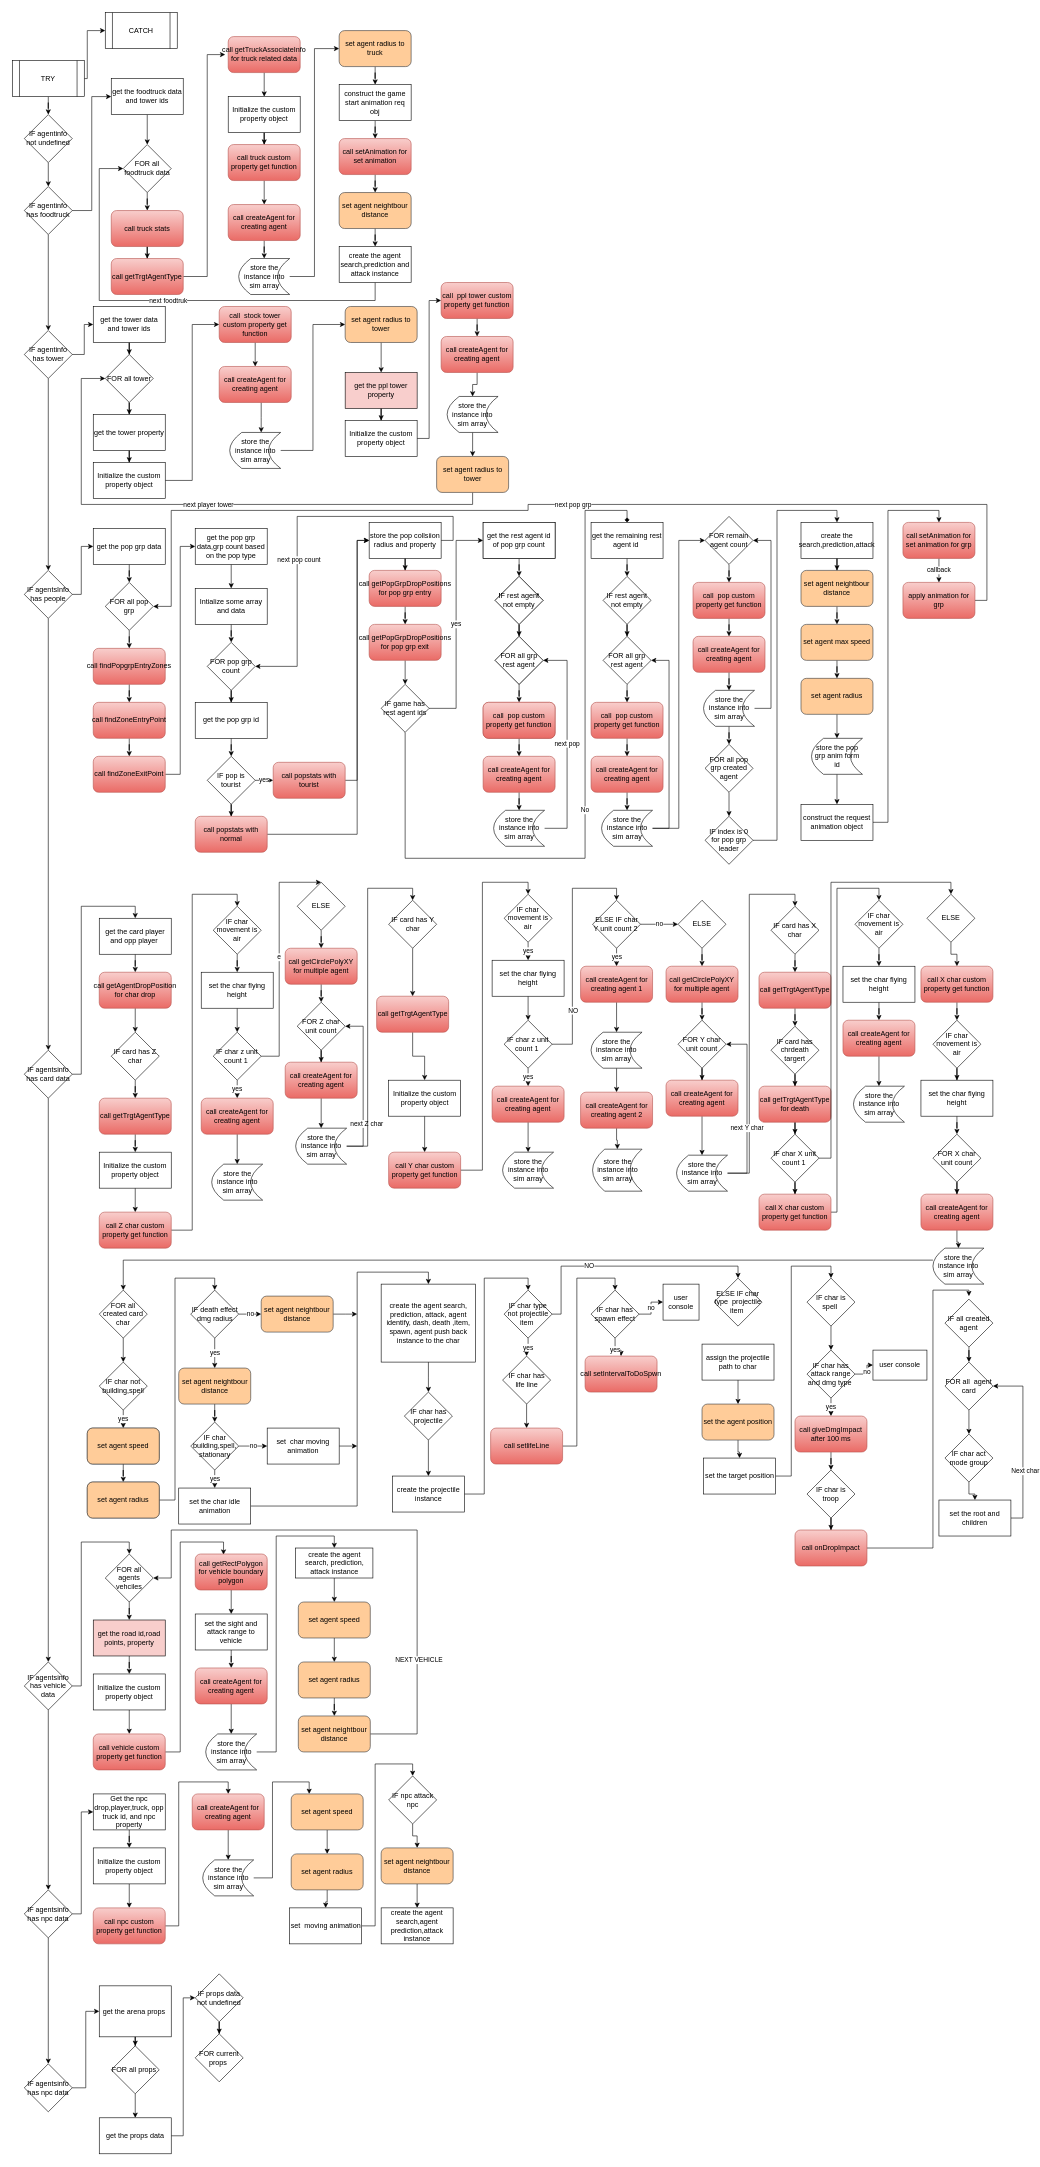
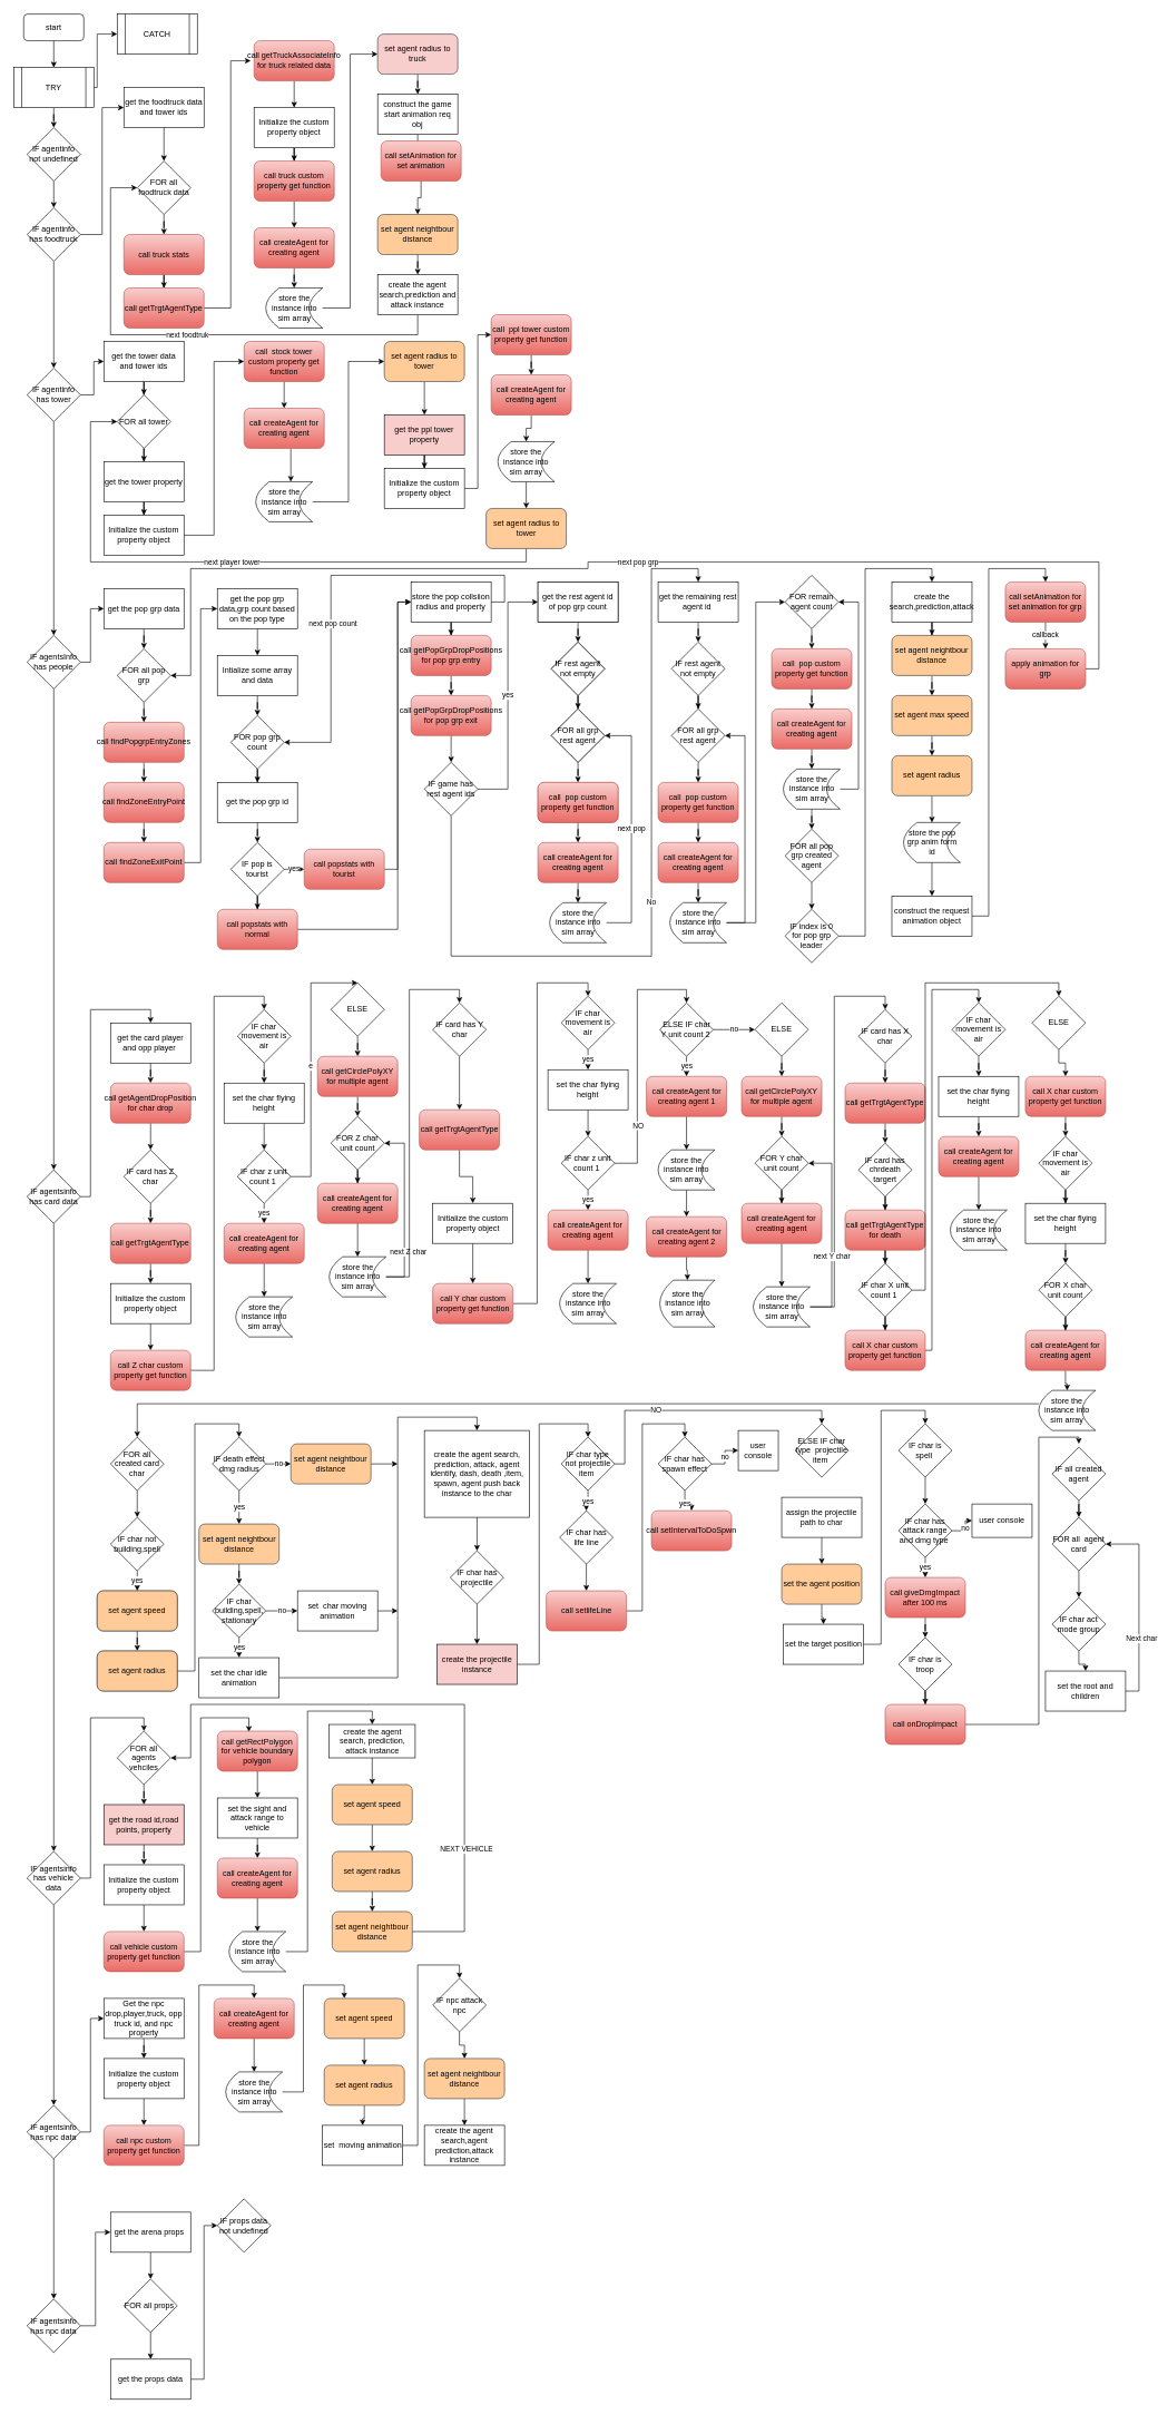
+ <mxCell id="3" value="start" style="rounded=1;whiteSpace=wrap;html=1;" parent="1" vertex="1"><mxGeometry x="35" y="20" width="90" height="40" as="geometry" /></mxCell>
+ <mxCell id="2" value="" style="edgeStyle=orthogonalEdgeStyle;rounded=0;orthogonalLoop=1;jettySize=auto;html=1;" parent="1" source="3" target="6" edge="1"><mxGeometry relative="1" as="geometry" /></mxCell>
- <mxCell id="32" value="set agent radius to truck" style="rounded=1;whiteSpace=wrap;html=1;fillColor=#ffcc99;strokeColor=#36393d;" parent="1" vertex="1"><mxGeometry x="565" y="50" width="120" height="60" as="geometry" /></mxCell>
+ <mxCell id="32" value="set agent radius to truck" style="rounded=1;whiteSpace=wrap;html=1;fillColor=#f8cecc;strokeColor=#36393d;" parent="1" vertex="1"><mxGeometry x="565" y="50" width="120" height="60" as="geometry" /></mxCell>
- <mxCell id="36" value="call&amp;nbsp;setAnimation for set animation" style="rounded=1;whiteSpace=wrap;html=1;fillColor=#f8cecc;gradientColor=#ea6b66;strokeColor=#b85450;" parent="1" vertex="1"><mxGeometry x="565" y="230" width="120" height="60" as="geometry" /></mxCell>
+ <mxCell id="36" value="call&amp;nbsp;setAnimation for set animation" style="rounded=1;whiteSpace=wrap;html=1;fillColor=#f8cecc;gradientColor=#ea6b66;strokeColor=#b85450;" parent="1" vertex="1"><mxGeometry x="570" y="210" width="120" height="60" as="geometry" /></mxCell>
- <mxCell id="109" value="No" style="edgeStyle=orthogonalEdgeStyle;rounded=0;orthogonalLoop=1;jettySize=auto;html=1;entryX=0.5;entryY=0;entryDx=0;entryDy=0;endArrow=diamond;" parent="1" source="110" target="133" edge="1"><mxGeometry relative="1" as="geometry"><Array as="points"><mxPoint x="675" y="1430" /><mxPoint x="975" y="1430" /><mxPoint x="975" y="850" /><mxPoint x="1045" y="850" /></Array></mxGeometry></mxCell>
+ <mxCell id="109" value="No" style="edgeStyle=orthogonalEdgeStyle;rounded=0;orthogonalLoop=1;jettySize=auto;html=1;entryX=0.5;entryY=0;entryDx=0;entryDy=0;" parent="1" source="110" target="133" edge="1"><mxGeometry relative="1" as="geometry"><Array as="points"><mxPoint x="675" y="1430" /><mxPoint x="975" y="1430" /><mxPoint x="975" y="850" /><mxPoint x="1045" y="850" /></Array></mxGeometry></mxCell>
- <mxCell id="308" value="create the projectile instance" style="whiteSpace=wrap;html=1;rounded=0;" vertex="1" parent="1"><mxGeometry x="653.75" y="2460" width="120" height="60" as="geometry" /></mxCell>
+ <mxCell id="308" value="create the projectile instance" style="whiteSpace=wrap;html=1;rounded=0;fillColor=#f8cecc;" vertex="1" parent="1"><mxGeometry x="653.75" y="2460" width="120" height="60" as="geometry" /></mxCell>
- <mxCell id="407" value="get the arena props&amp;nbsp;" style="whiteSpace=wrap;html=1;" vertex="1" parent="1"><mxGeometry x="165" y="3310" width="120" height="85" as="geometry" /></mxCell>
+ <mxCell id="407" value="get the arena props&amp;nbsp;" style="whiteSpace=wrap;html=1;" vertex="1" parent="1"><mxGeometry x="165" y="3310" width="120" height="60" as="geometry" /></mxCell>
- <mxCell id="412" value="" style="edgeStyle=orthogonalEdgeStyle;rounded=0;orthogonalLoop=1;jettySize=auto;html=1;" edge="1" parent="1" source="413" target="414"><mxGeometry relative="1" as="geometry" /></mxCell>
- <mxCell id="414" value="FOR current props&amp;nbsp;" style="rhombus;whiteSpace=wrap;html=1;" vertex="1" parent="1"><mxGeometry x="325" y="3390" width="80" height="80" as="geometry" /></mxCell>
